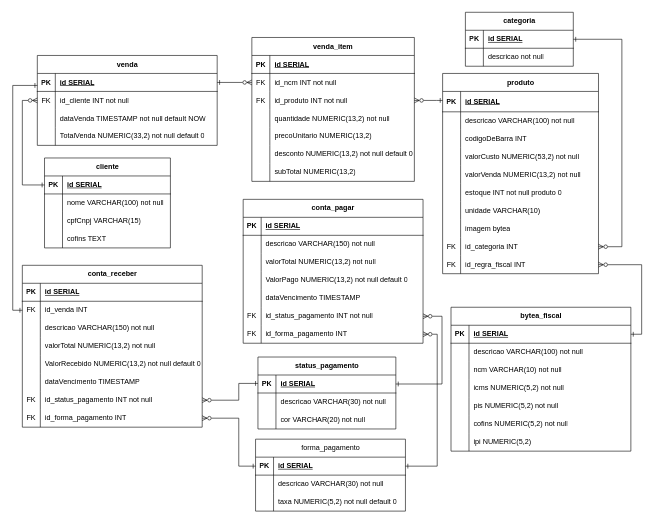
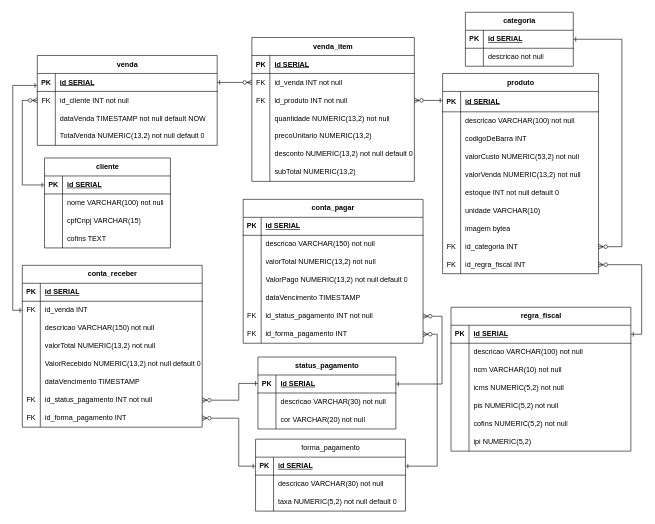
- <mxCell id="60" value="id_ncm INT not null" style="shape=partialRectangle;connectable=0;fillColor=none;top=0;left=0;bottom=0;right=0;align=left;spacingLeft=6;overflow=hidden;whiteSpace=wrap;html=1;" parent="58" vertex="1"><mxGeometry x="30" width="241.06" height="30" as="geometry"><mxRectangle width="241.06" height="30" as="alternateBounds" /></mxGeometry></mxCell>
+ <mxCell id="60" value="id_venda INT not null" style="shape=partialRectangle;connectable=0;fillColor=none;top=0;left=0;bottom=0;right=0;align=left;spacingLeft=6;overflow=hidden;whiteSpace=wrap;html=1;" parent="58" vertex="1"><mxGeometry x="30" width="241.06" height="30" as="geometry"><mxRectangle width="241.06" height="30" as="alternateBounds" /></mxGeometry></mxCell>
- <mxCell id="53" value="TotalVenda NUMERIC(33,2) not null default 0" style="shape=partialRectangle;connectable=0;fillColor=none;top=0;left=0;bottom=0;right=0;align=left;spacingLeft=6;overflow=hidden;whiteSpace=wrap;html=1;" parent="51" vertex="1"><mxGeometry x="30" width="270" height="30" as="geometry"><mxRectangle width="270" height="30" as="alternateBounds" /></mxGeometry></mxCell>
+ <mxCell id="53" value="TotalVenda NUMERIC(13,2) not null default 0" style="shape=partialRectangle;connectable=0;fillColor=none;top=0;left=0;bottom=0;right=0;align=left;spacingLeft=6;overflow=hidden;whiteSpace=wrap;html=1;" parent="51" vertex="1"><mxGeometry x="30" width="270" height="30" as="geometry"><mxRectangle width="270" height="30" as="alternateBounds" /></mxGeometry></mxCell>
- <mxCell id="20" value="estoque INT not null produto 0" style="shape=partialRectangle;connectable=0;fillColor=none;top=0;left=0;bottom=0;right=0;align=left;spacingLeft=6;overflow=hidden;whiteSpace=wrap;html=1;" parent="18" vertex="1"><mxGeometry x="30" width="230" height="30" as="geometry"><mxRectangle width="230" height="30" as="alternateBounds" /></mxGeometry></mxCell>
+ <mxCell id="20" value="estoque INT not null default 0" style="shape=partialRectangle;connectable=0;fillColor=none;top=0;left=0;bottom=0;right=0;align=left;spacingLeft=6;overflow=hidden;whiteSpace=wrap;html=1;" parent="18" vertex="1"><mxGeometry x="30" width="230" height="30" as="geometry"><mxRectangle width="230" height="30" as="alternateBounds" /></mxGeometry></mxCell>
- <mxCell id="164" value="bytea_fiscal" style="shape=table;startSize=30;container=1;collapsible=1;childLayout=tableLayout;fixedRows=1;rowLines=0;fontStyle=1;align=center;resizeLast=1;html=1;" parent="1" vertex="1"><mxGeometry x="751" y="512" width="300" height="240" as="geometry" /></mxCell>
+ <mxCell id="164" value="regra_fiscal" style="shape=table;startSize=30;container=1;collapsible=1;childLayout=tableLayout;fixedRows=1;rowLines=0;fontStyle=1;align=center;resizeLast=1;html=1;" parent="1" vertex="1"><mxGeometry x="751" y="512" width="300" height="240" as="geometry" /></mxCell>
